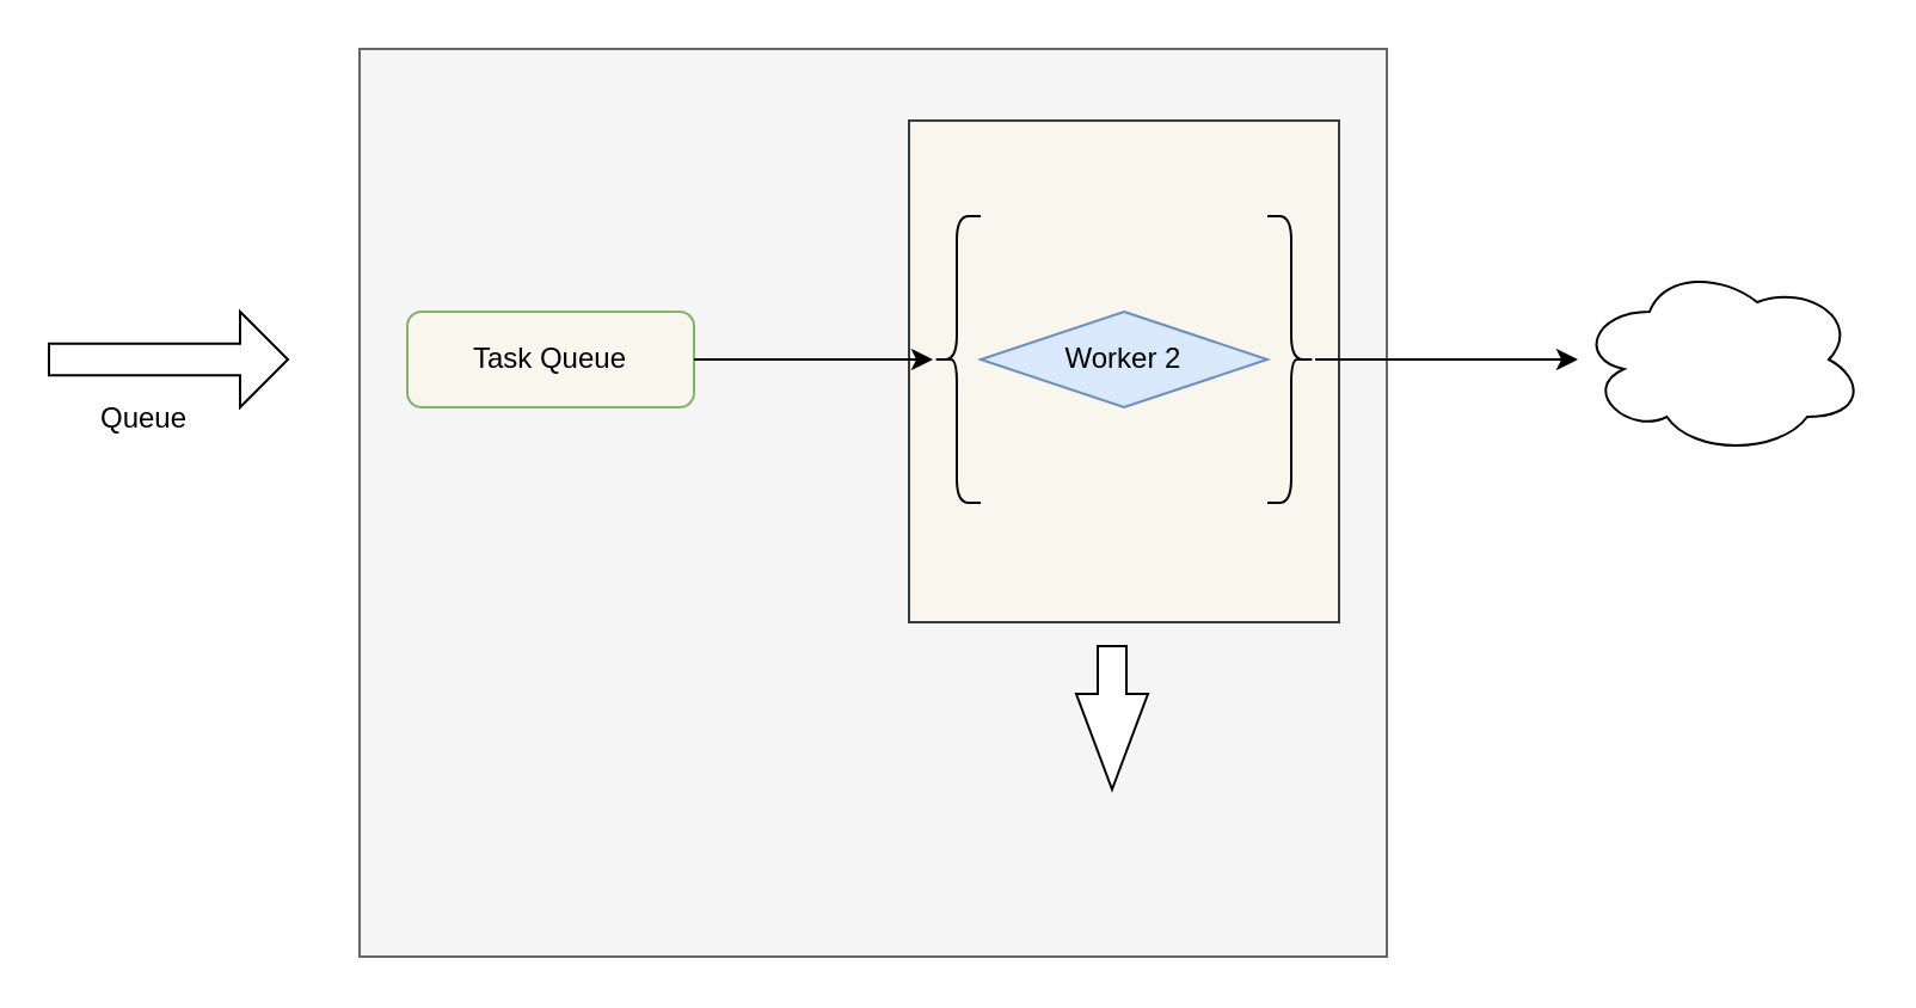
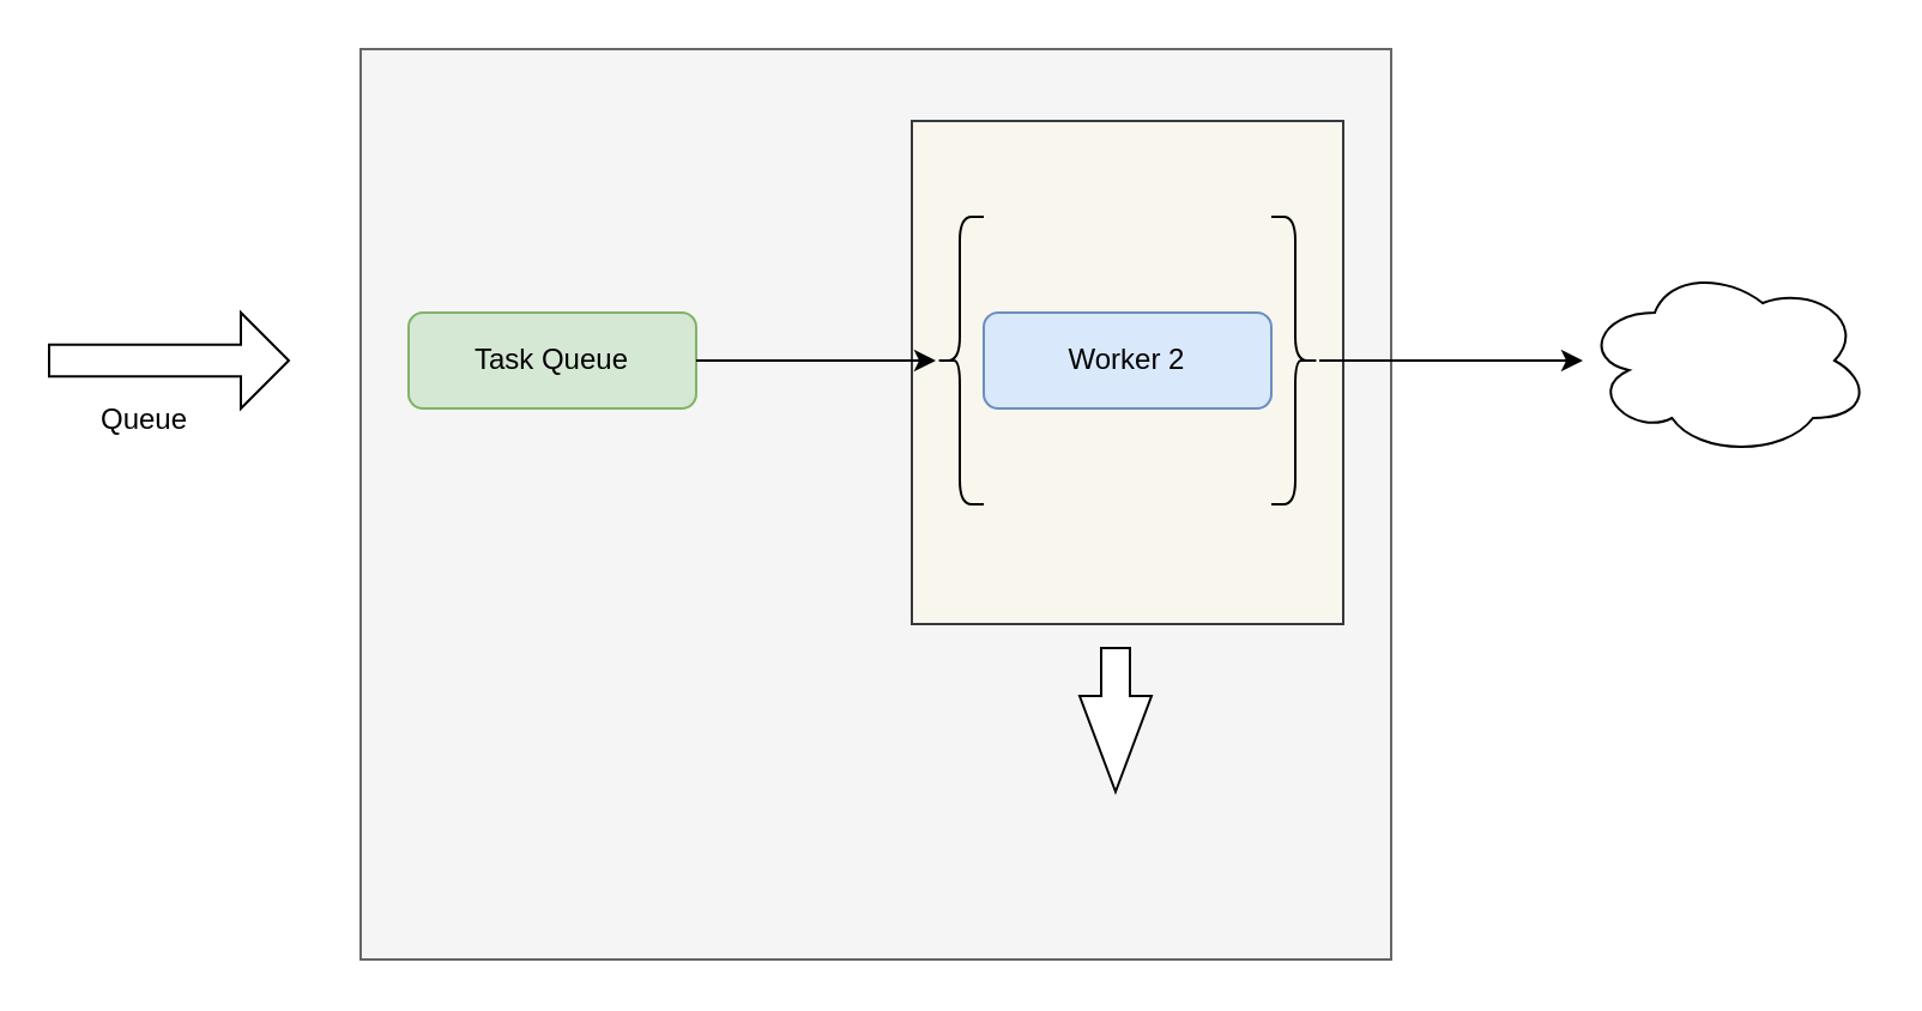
- <mxCell id="8" value="Task Queue" style="rounded=1;whiteSpace=wrap;html=1;fillColor=#f9f7ed;strokeColor=#82b366;" vertex="1" parent="1"><mxGeometry x="170" y="130" width="120" height="40" as="geometry" /></mxCell>
+ <mxCell id="8" value="Task Queue" style="rounded=1;whiteSpace=wrap;html=1;fillColor=#d5e8d4;strokeColor=#82b366;" vertex="1" parent="1"><mxGeometry x="170" y="130" width="120" height="40" as="geometry" /></mxCell>
- <mxCell id="5" value="Worker 2" style="rhombus;whiteSpace=wrap;html=1;fillColor=#dae8fc;strokeColor=#6c8ebf;" vertex="1" parent="1"><mxGeometry x="410" y="130" width="120" height="40" as="geometry" /></mxCell>
+ <mxCell id="5" value="Worker 2" style="rounded=1;whiteSpace=wrap;html=1;fillColor=#dae8fc;strokeColor=#6c8ebf;" vertex="1" parent="1"><mxGeometry x="410" y="130" width="120" height="40" as="geometry" /></mxCell>
